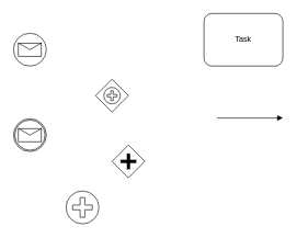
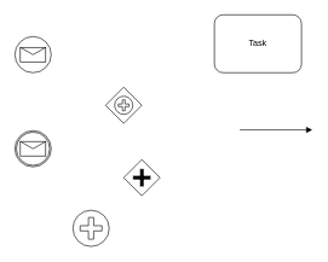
- <mxCell id="7" value="Task" style="shape=ext;rounded=1;html=1;whiteSpace=wrap;" vertex="1" parent="1"><mxGeometry x="310" y="20" width="120" height="80" as="geometry" /></mxCell>
+ <mxCell id="7" value="Task" style="shape=ext;rounded=1;html=1;whiteSpace=wrap;" vertex="1" parent="1"><mxGeometry x="295" y="20" width="120" height="80" as="geometry" /></mxCell>
